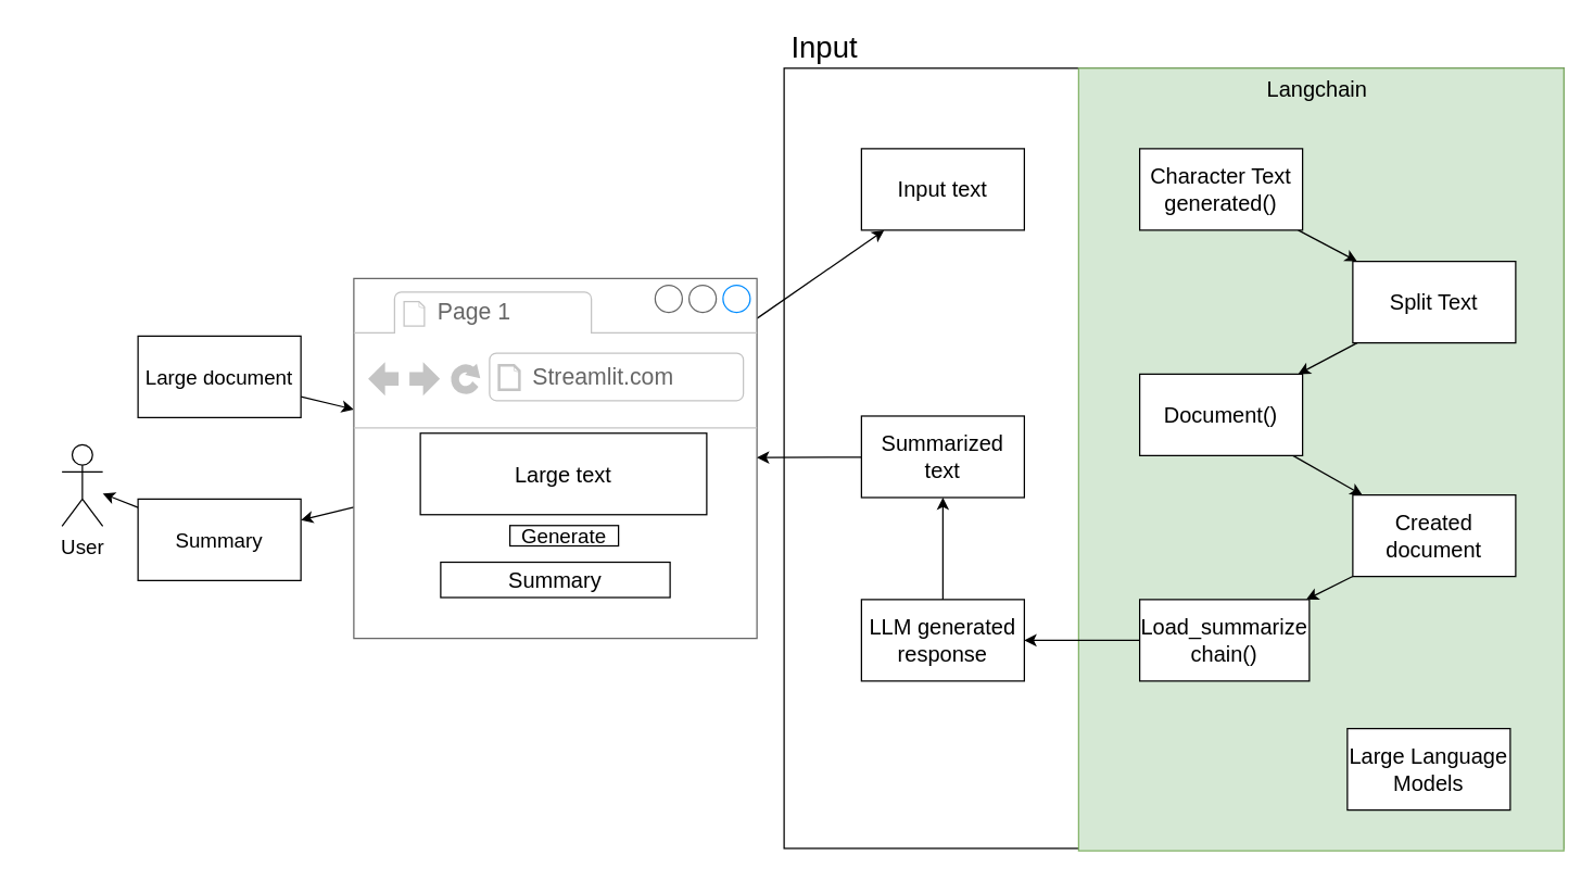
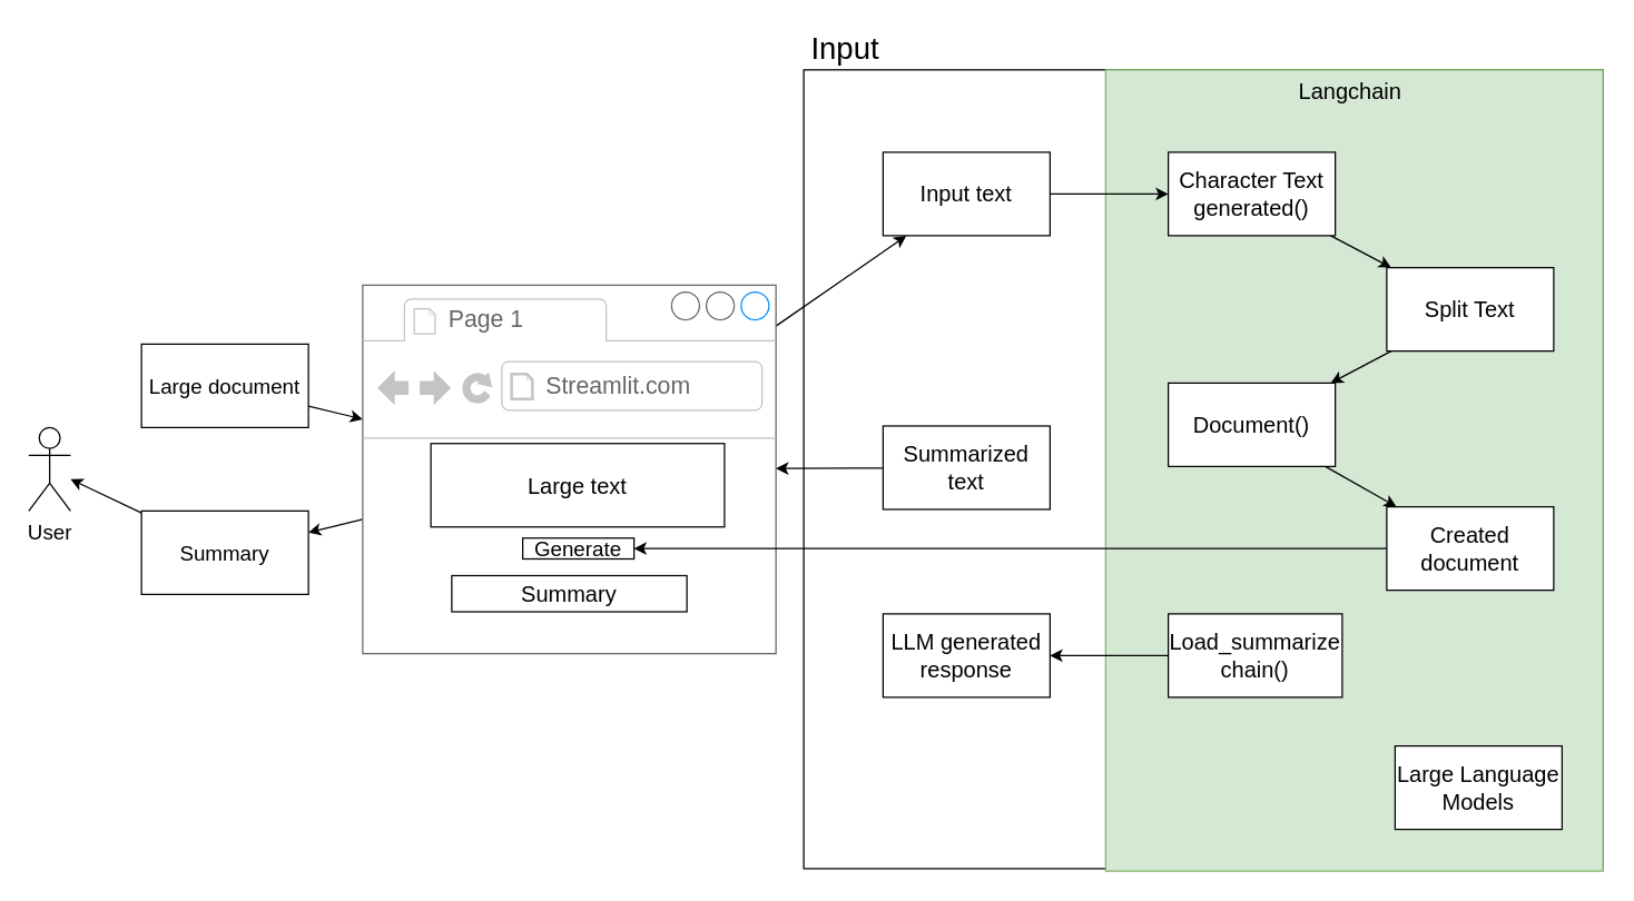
+ <mxCell id="17" style="edgeStyle=none;rounded=0;orthogonalLoop=1;jettySize=auto;html=1;fontSize=16;" edge="1" parent="1" source="18" target="21"><mxGeometry relative="1" as="geometry" /></mxCell>
- <mxCell id="4" value="User" style="shape=umlActor;verticalLabelPosition=bottom;verticalAlign=top;html=1;outlineConnect=0;fontSize=15;" vertex="1" parent="1"><mxGeometry x="45" y="327" width="30" height="60" as="geometry" /></mxCell>
+ <mxCell id="4" value="User" style="shape=umlActor;verticalLabelPosition=bottom;verticalAlign=top;html=1;outlineConnect=0;fontSize=15;" vertex="1" parent="1"><mxGeometry x="20" y="307" width="30" height="60" as="geometry" /></mxCell>
- <mxCell id="31" style="edgeStyle=none;rounded=0;orthogonalLoop=1;jettySize=auto;html=1;fontSize=16;" edge="1" parent="1" source="32" target="34"><mxGeometry relative="1" as="geometry" /></mxCell>
- <mxCell id="26" style="edgeStyle=none;rounded=0;orthogonalLoop=1;jettySize=auto;html=1;fontSize=16;" edge="1" parent="1" source="27" target="30"><mxGeometry relative="1" as="geometry" /></mxCell>
+ <mxCell id="26" style="edgeStyle=none;rounded=0;orthogonalLoop=1;jettySize=auto;html=1;fontSize=16;" edge="1" parent="1" source="27" target="15"><mxGeometry relative="1" as="geometry" /></mxCell>
- <mxCell id="28" value="Large Language Models" style="rounded=0;whiteSpace=wrap;html=1;fontSize=16;" vertex="1" parent="1"><mxGeometry x="992" y="536" width="120" height="60" as="geometry" /></mxCell>
+ <mxCell id="28" value="Large Language Models" style="rounded=0;whiteSpace=wrap;html=1;fontSize=16;" vertex="1" parent="1"><mxGeometry x="1002" y="536" width="120" height="60" as="geometry" /></mxCell>
